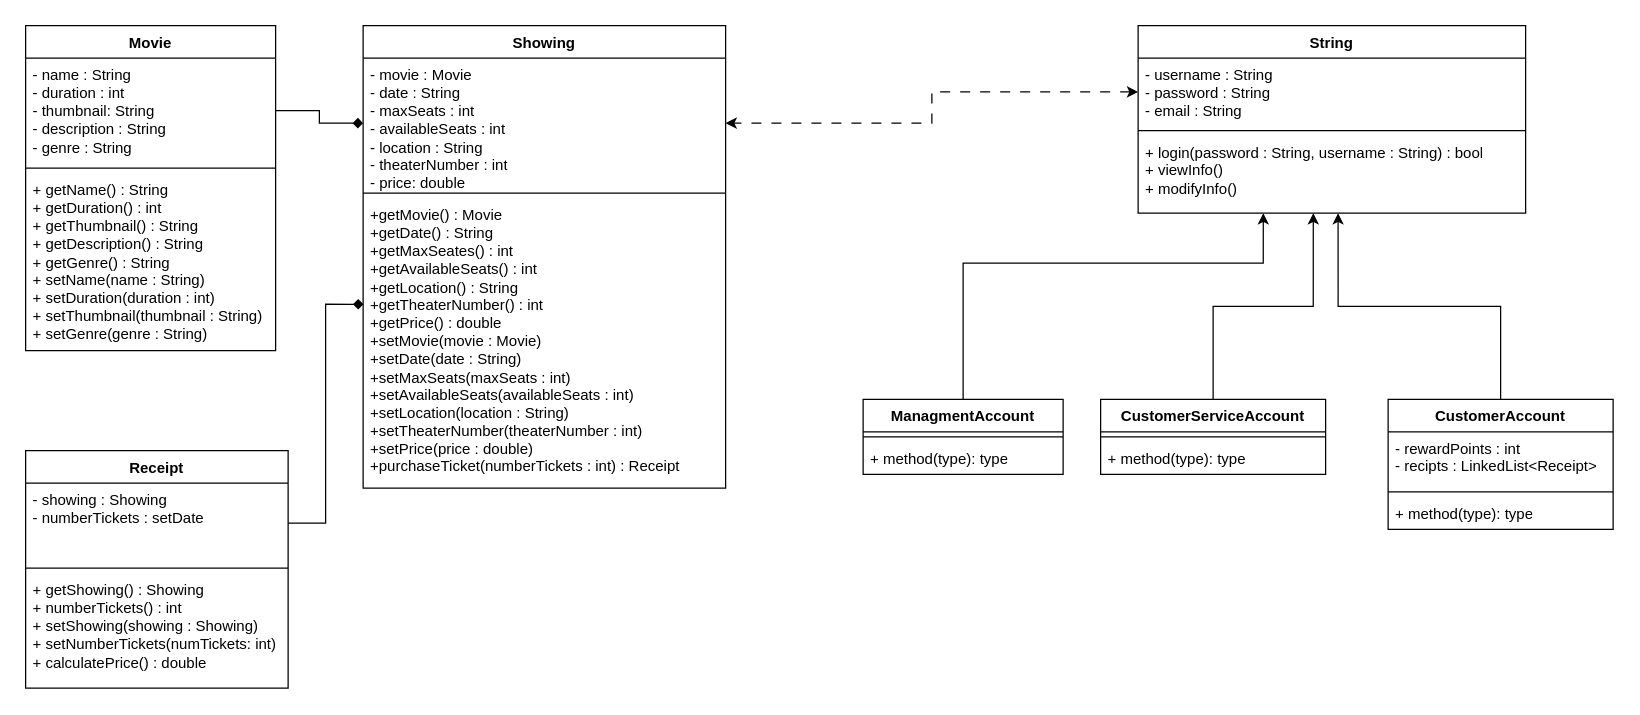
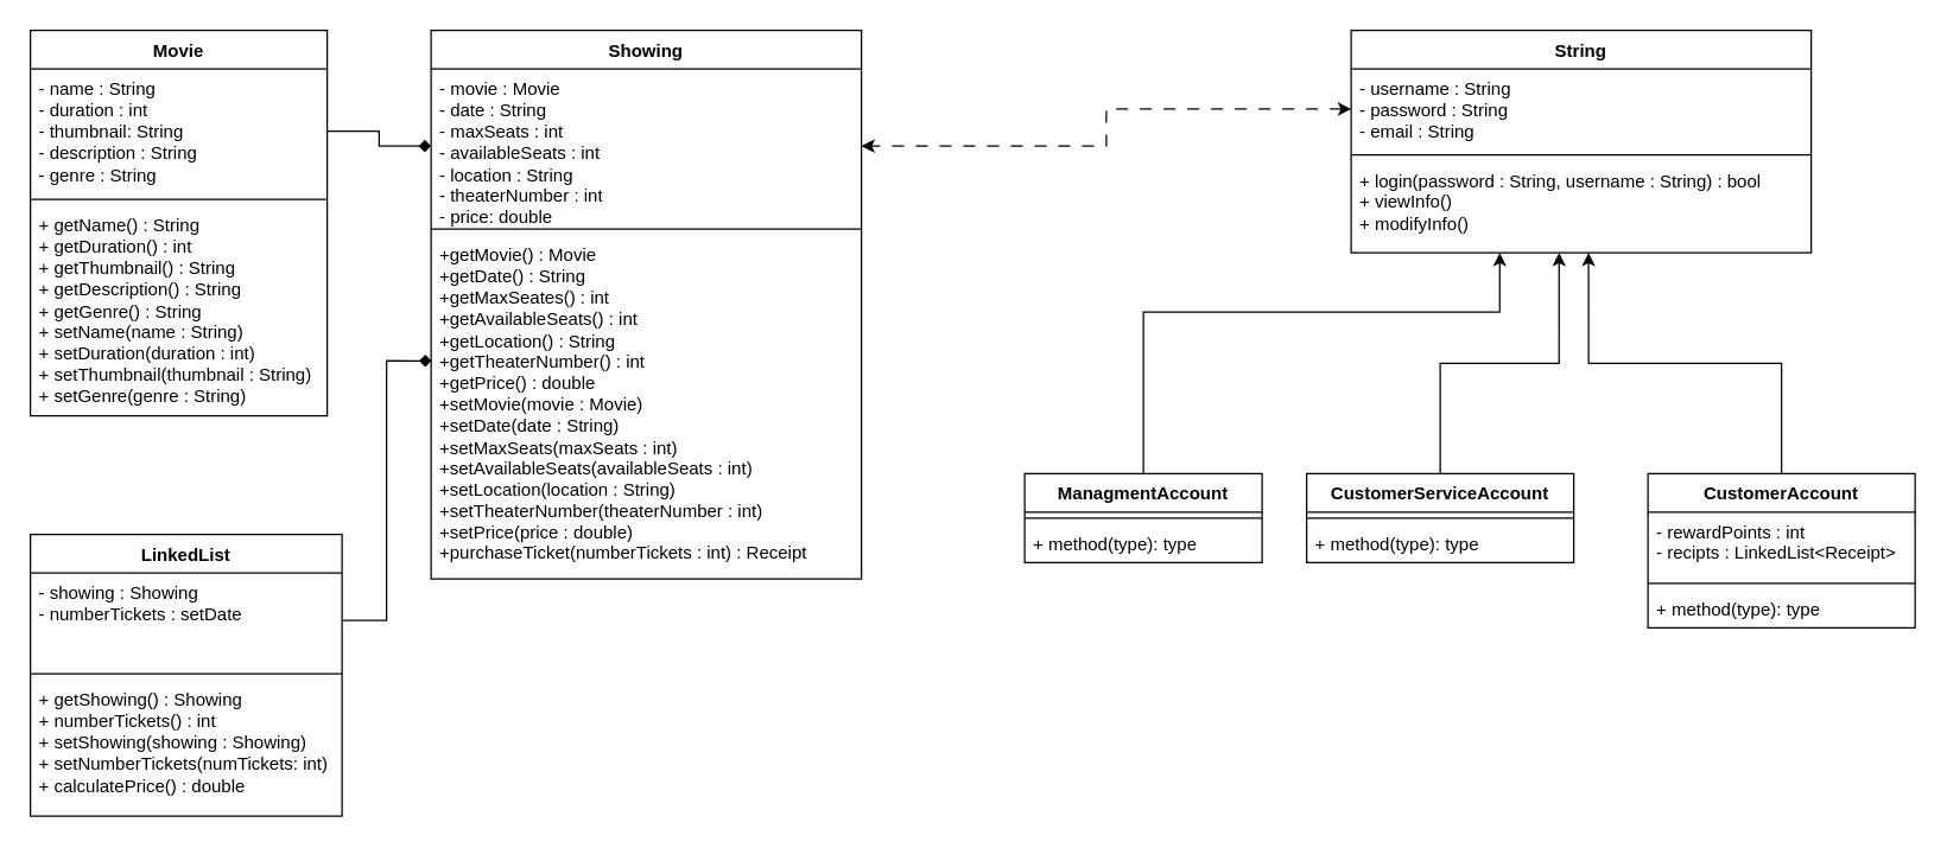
- <mxCell id="25" value="Receipt" style="swimlane;fontStyle=1;align=center;verticalAlign=top;childLayout=stackLayout;horizontal=1;startSize=26;horizontalStack=0;resizeParent=1;resizeParentMax=0;resizeLast=0;collapsible=1;marginBottom=0;whiteSpace=wrap;html=1;" vertex="1" parent="1"><mxGeometry x="20" y="360" width="210" height="190" as="geometry" /></mxCell>
+ <mxCell id="25" value="LinkedList" style="swimlane;fontStyle=1;align=center;verticalAlign=top;childLayout=stackLayout;horizontal=1;startSize=26;horizontalStack=0;resizeParent=1;resizeParentMax=0;resizeLast=0;collapsible=1;marginBottom=0;whiteSpace=wrap;html=1;" vertex="1" parent="1"><mxGeometry x="20" y="360" width="210" height="190" as="geometry" /></mxCell>
